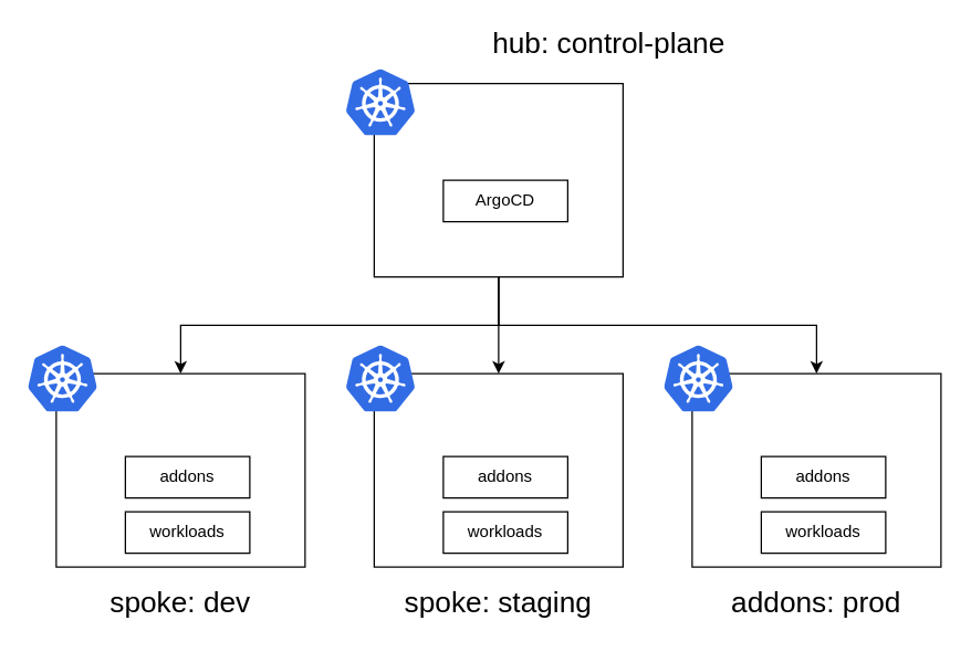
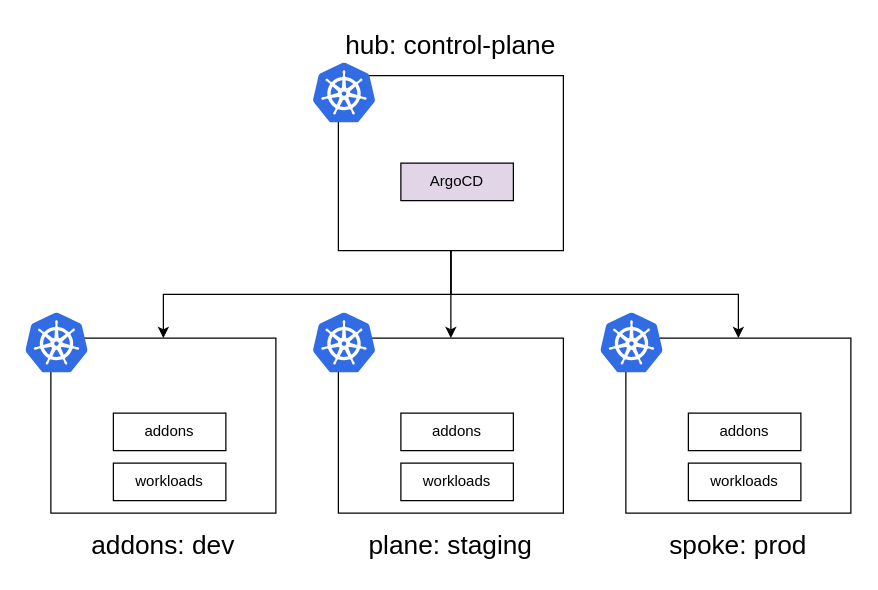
- <mxCell id="15" value="hub: control-plane" style="text;html=1;strokeColor=none;fillColor=none;align=center;verticalAlign=middle;whiteSpace=wrap;rounded=0;strokeWidth=2;fontSize=21;" parent="1" vertex="1"><mxGeometry x="350" y="15" width="180" height="30" as="geometry" /></mxCell>
+ <mxCell id="15" value="hub: control-plane" style="text;html=1;strokeColor=none;fillColor=none;align=center;verticalAlign=middle;whiteSpace=wrap;rounded=0;strokeWidth=2;fontSize=21;" parent="1" vertex="1"><mxGeometry x="270" y="20" width="180" height="30" as="geometry" /></mxCell>
- <mxCell id="19" value="ArgoCD" style="rounded=0;whiteSpace=wrap;html=1;" parent="1" vertex="1"><mxGeometry x="320" y="130" width="90" height="30" as="geometry" /></mxCell>
+ <mxCell id="19" value="ArgoCD" style="rounded=0;whiteSpace=wrap;html=1;fillColor=#e1d5e7;" parent="1" vertex="1"><mxGeometry x="320" y="130" width="90" height="30" as="geometry" /></mxCell>
- <mxCell id="16" value="spoke: dev" style="text;html=1;strokeColor=none;fillColor=none;align=center;verticalAlign=middle;whiteSpace=wrap;rounded=0;strokeWidth=2;fontSize=21;" parent="1" vertex="1"><mxGeometry x="40" y="420" width="180" height="30" as="geometry" /></mxCell>
+ <mxCell id="16" value="addons: dev" style="text;html=1;strokeColor=none;fillColor=none;align=center;verticalAlign=middle;whiteSpace=wrap;rounded=0;strokeWidth=2;fontSize=21;" parent="1" vertex="1"><mxGeometry x="40" y="420" width="180" height="30" as="geometry" /></mxCell>
- <mxCell id="17" value="spoke: staging" style="text;html=1;strokeColor=none;fillColor=none;align=center;verticalAlign=middle;whiteSpace=wrap;rounded=0;strokeWidth=2;fontSize=21;" parent="1" vertex="1"><mxGeometry x="270" y="420" width="180" height="30" as="geometry" /></mxCell>
+ <mxCell id="17" value="plane: staging" style="text;html=1;strokeColor=none;fillColor=none;align=center;verticalAlign=middle;whiteSpace=wrap;rounded=0;strokeWidth=2;fontSize=21;" parent="1" vertex="1"><mxGeometry x="270" y="420" width="180" height="30" as="geometry" /></mxCell>
- <mxCell id="18" value="addons: prod" style="text;html=1;strokeColor=none;fillColor=none;align=center;verticalAlign=middle;whiteSpace=wrap;rounded=0;strokeWidth=2;fontSize=21;" parent="1" vertex="1"><mxGeometry x="500" y="420" width="180" height="30" as="geometry" /></mxCell>
+ <mxCell id="18" value="spoke: prod" style="text;html=1;strokeColor=none;fillColor=none;align=center;verticalAlign=middle;whiteSpace=wrap;rounded=0;strokeWidth=2;fontSize=21;" parent="1" vertex="1"><mxGeometry x="500" y="420" width="180" height="30" as="geometry" /></mxCell>
